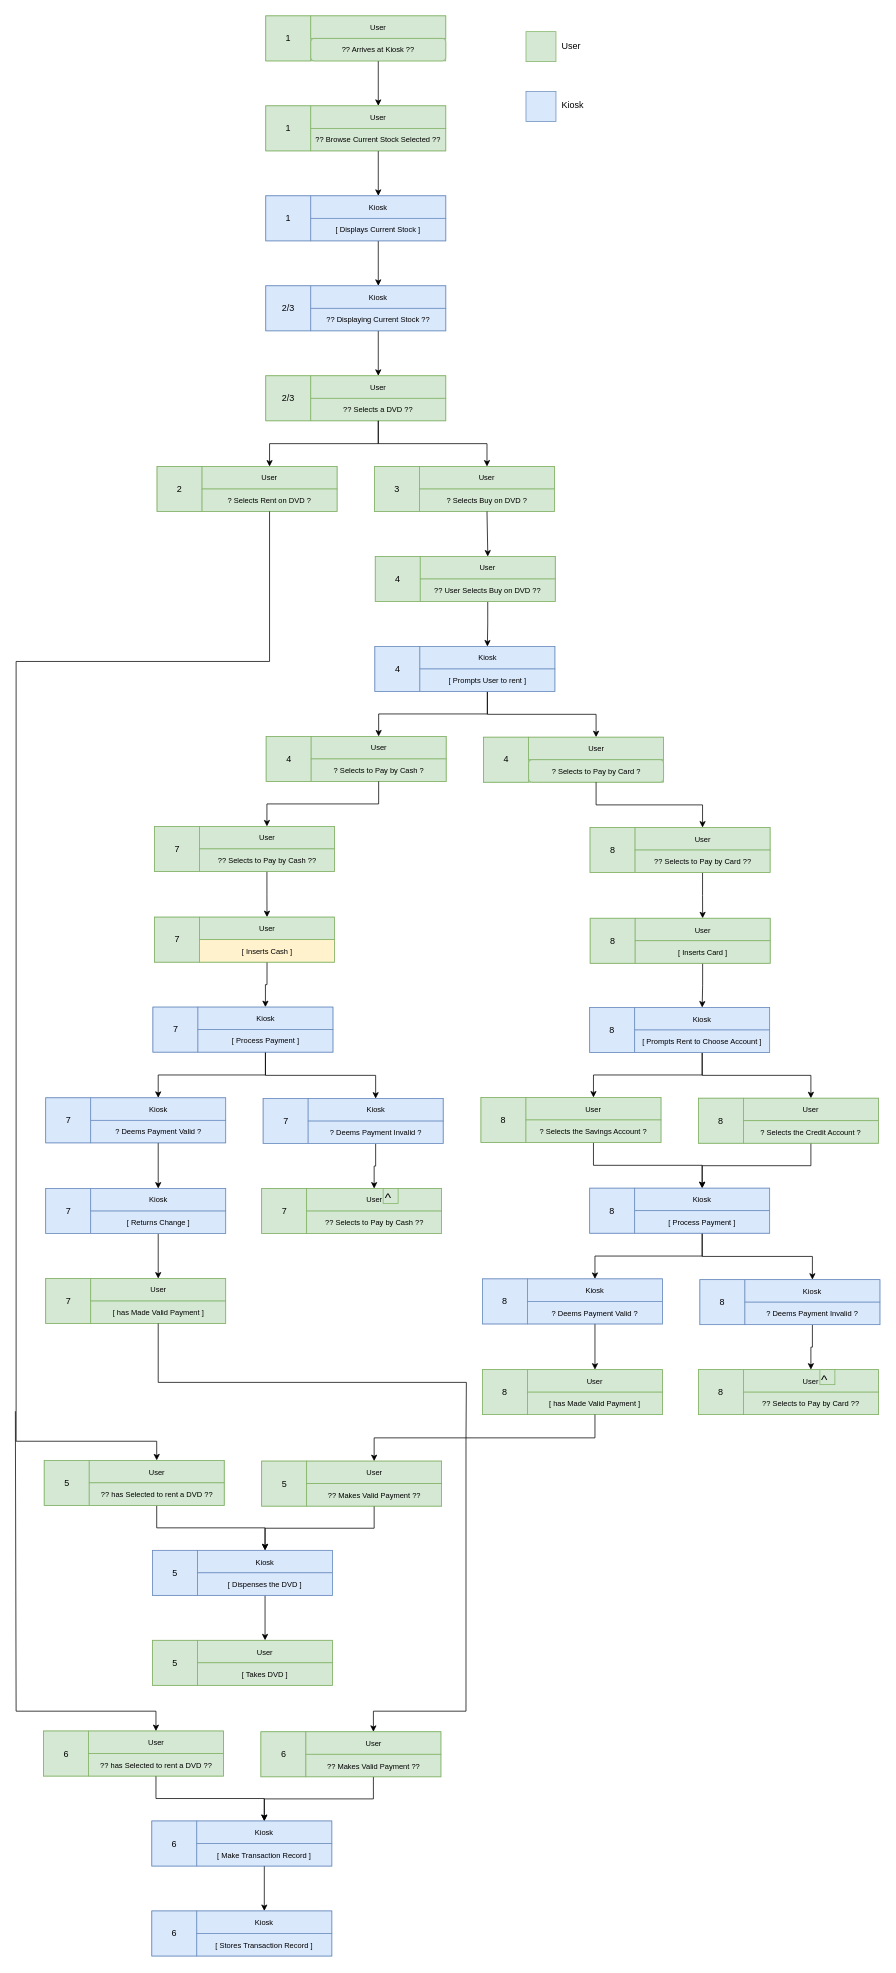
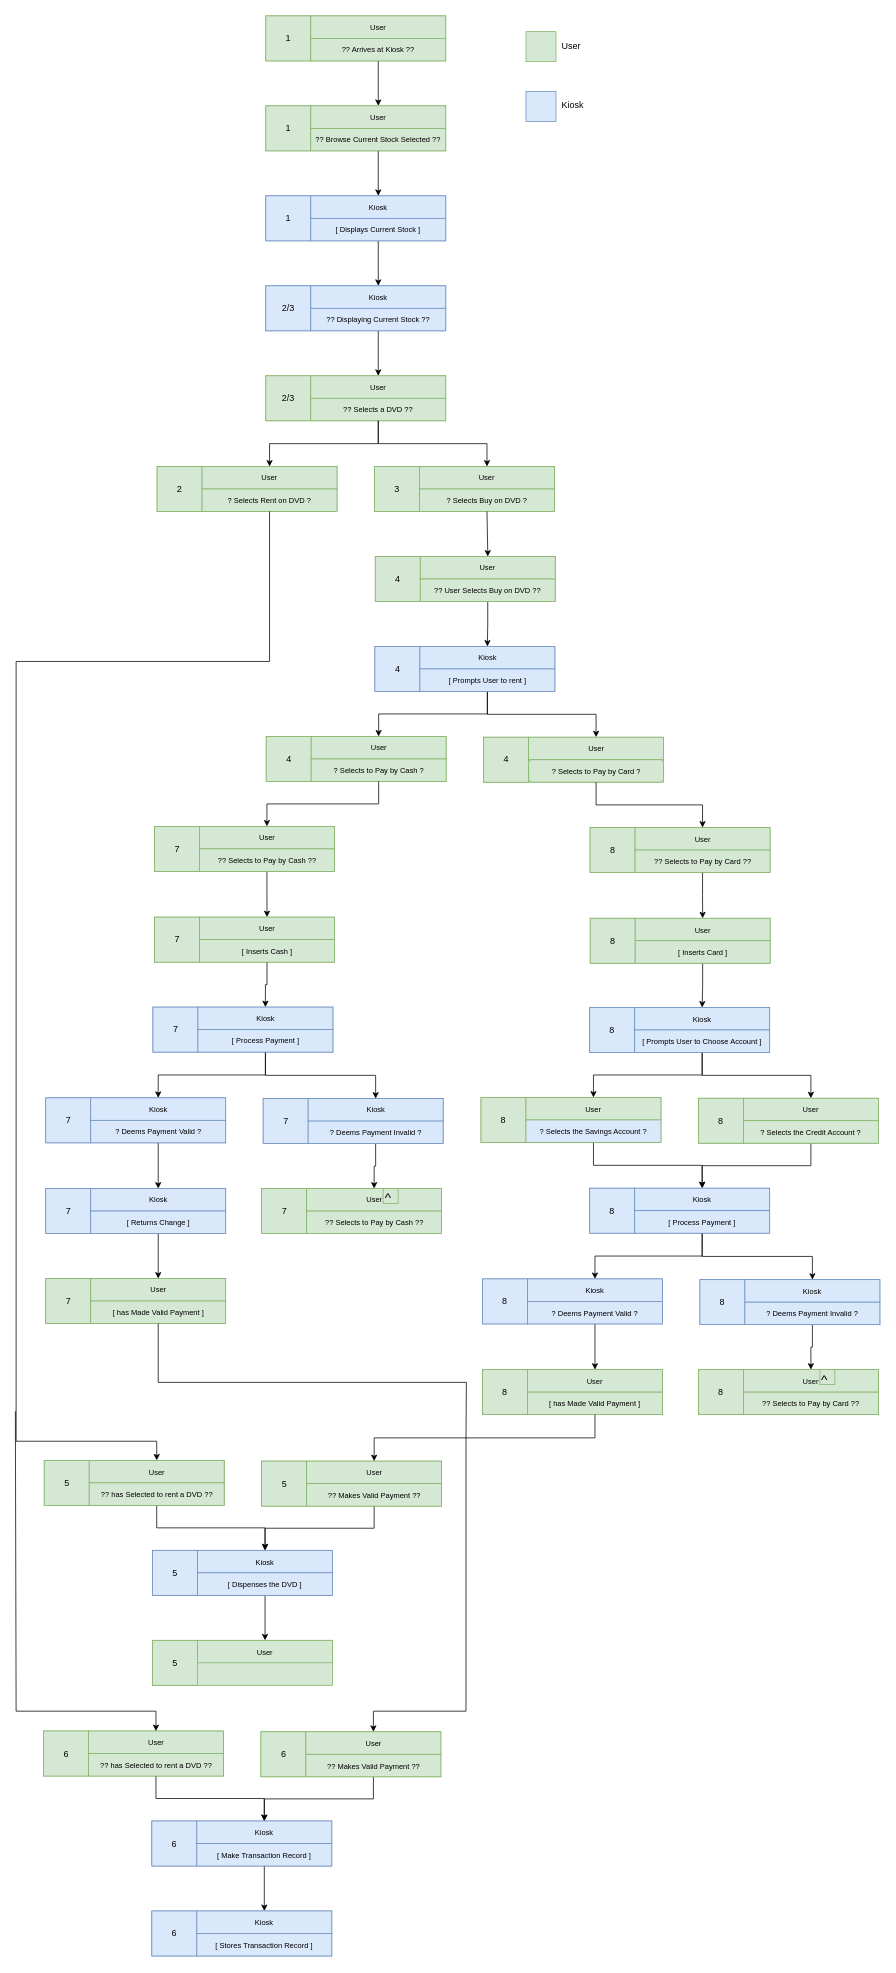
- <mxCell id="6" value="?? Arrives at Kiosk ??" style="whiteSpace=wrap;html=1;fontSize=10;fillColor=#d5e8d4;strokeColor=#82b366;rounded=1;" parent="1" vertex="1"><mxGeometry x="414" y="50" width="180" height="30" as="geometry" /></mxCell>
+ <mxCell id="6" value="?? Arrives at Kiosk ??" style="rounded=0;whiteSpace=wrap;html=1;fontSize=10;fillColor=#d5e8d4;strokeColor=#82b366;" parent="1" vertex="1"><mxGeometry x="414" y="50" width="180" height="30" as="geometry" /></mxCell>
- <mxCell id="64" value="[ Inserts Cash ]" style="rounded=0;whiteSpace=wrap;html=1;fontSize=10;fillColor=#fff2cc;strokeColor=#82b366;" parent="1" vertex="1"><mxGeometry x="265.643" y="1252" width="180" height="30" as="geometry" /></mxCell>
+ <mxCell id="64" value="[ Inserts Cash ]" style="rounded=0;whiteSpace=wrap;html=1;fontSize=10;fillColor=#d5e8d4;strokeColor=#82b366;" parent="1" vertex="1"><mxGeometry x="265.643" y="1252" width="180" height="30" as="geometry" /></mxCell>
- <mxCell id="100" value="[ Prompts Rent to Choose Account ]" style="rounded=0;whiteSpace=wrap;html=1;fontSize=10;fillColor=#dae8fc;strokeColor=#6c8ebf;" parent="1" vertex="1"><mxGeometry x="846" y="1372.5" width="180" height="30" as="geometry" /></mxCell>
+ <mxCell id="100" value="[ Prompts User to Choose Account ]" style="rounded=0;whiteSpace=wrap;html=1;fontSize=10;fillColor=#dae8fc;strokeColor=#6c8ebf;" parent="1" vertex="1"><mxGeometry x="846" y="1372.5" width="180" height="30" as="geometry" /></mxCell>
- <mxCell id="110" value="? Selects the Savings Account ?" style="rounded=0;whiteSpace=wrap;html=1;fontSize=10;fillColor=#d5e8d4;strokeColor=#82b366;" parent="1" vertex="1"><mxGeometry x="701" y="1492.5" width="180" height="30" as="geometry" /></mxCell>
+ <mxCell id="110" value="? Selects the Savings Account ?" style="rounded=0;whiteSpace=wrap;html=1;fontSize=10;fillColor=#dae8fc;strokeColor=#82b366;" parent="1" vertex="1"><mxGeometry x="701" y="1492.5" width="180" height="30" as="geometry" /></mxCell>
- <mxCell id="167" value="[ Takes DVD ]" style="rounded=0;whiteSpace=wrap;html=1;fontSize=10;fillColor=#d5e8d4;strokeColor=#82b366;" parent="1" vertex="1"><mxGeometry x="263" y="2216.5" width="180" height="30" as="geometry" /></mxCell>
